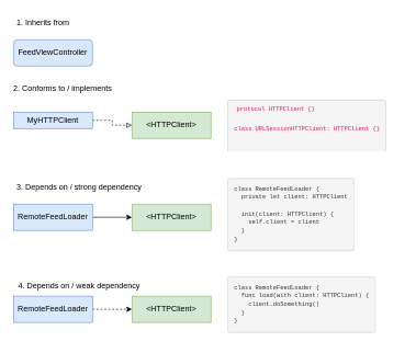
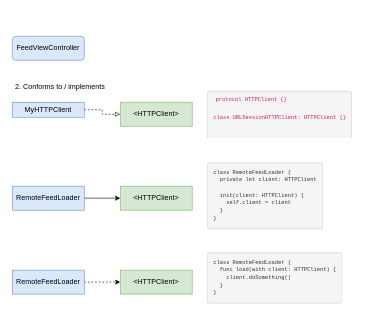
- <mxCell id="3" value="1. Inherits from" style="text;html=1;strokeColor=none;fillColor=none;align=center;verticalAlign=middle;whiteSpace=wrap;rounded=0;" parent="1" vertex="1"><mxGeometry x="20" y="20" width="90" height="30" as="geometry" /></mxCell>
- <mxCell id="4" value="2. Conforms to / implements" style="text;html=1;strokeColor=none;fillColor=none;align=center;verticalAlign=middle;whiteSpace=wrap;rounded=0;" parent="1" vertex="1"><mxGeometry x="15" y="120" width="160" height="30" as="geometry" /></mxCell>
+ <mxCell id="4" value="2. Conforms to / implements" style="text;html=1;strokeColor=none;fillColor=none;align=center;verticalAlign=middle;whiteSpace=wrap;rounded=0;" parent="1" vertex="1"><mxGeometry x="20" y="130" width="160" height="30" as="geometry" /></mxCell>
- <mxCell id="8" value="3. Depends on / strong dependency" style="text;html=1;strokeColor=none;fillColor=none;align=center;verticalAlign=middle;whiteSpace=wrap;rounded=0;" parent="1" vertex="1"><mxGeometry x="20" y="270" width="200" height="30" as="geometry" /></mxCell>
- <mxCell id="12" value="4. Depends on / weak dependency" style="text;html=1;strokeColor=none;fillColor=none;align=center;verticalAlign=middle;whiteSpace=wrap;rounded=0;" parent="1" vertex="1"><mxGeometry x="20" y="420" width="200" height="30" as="geometry" /></mxCell>
